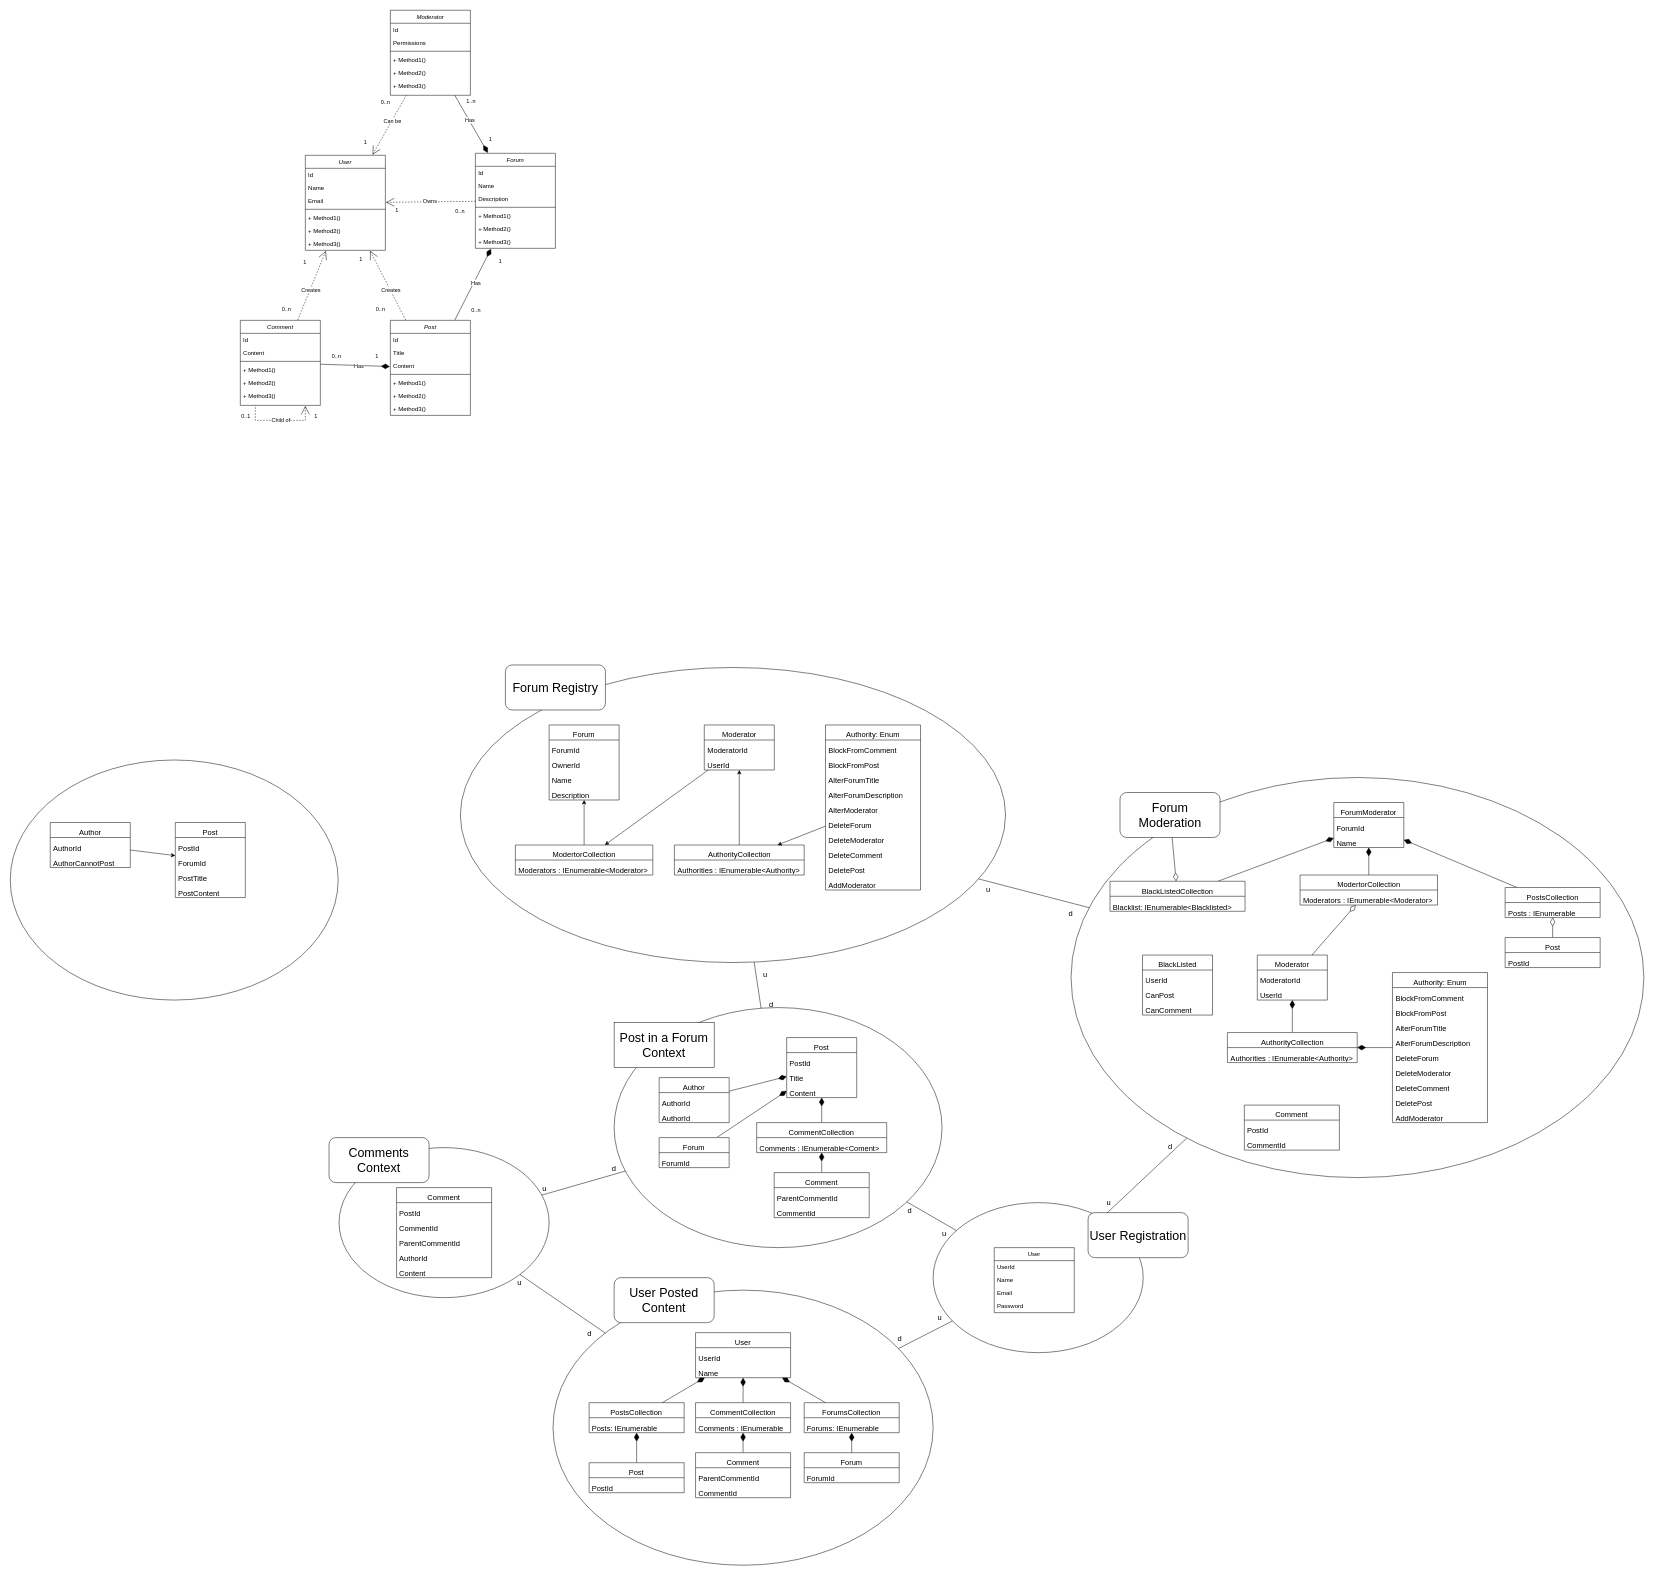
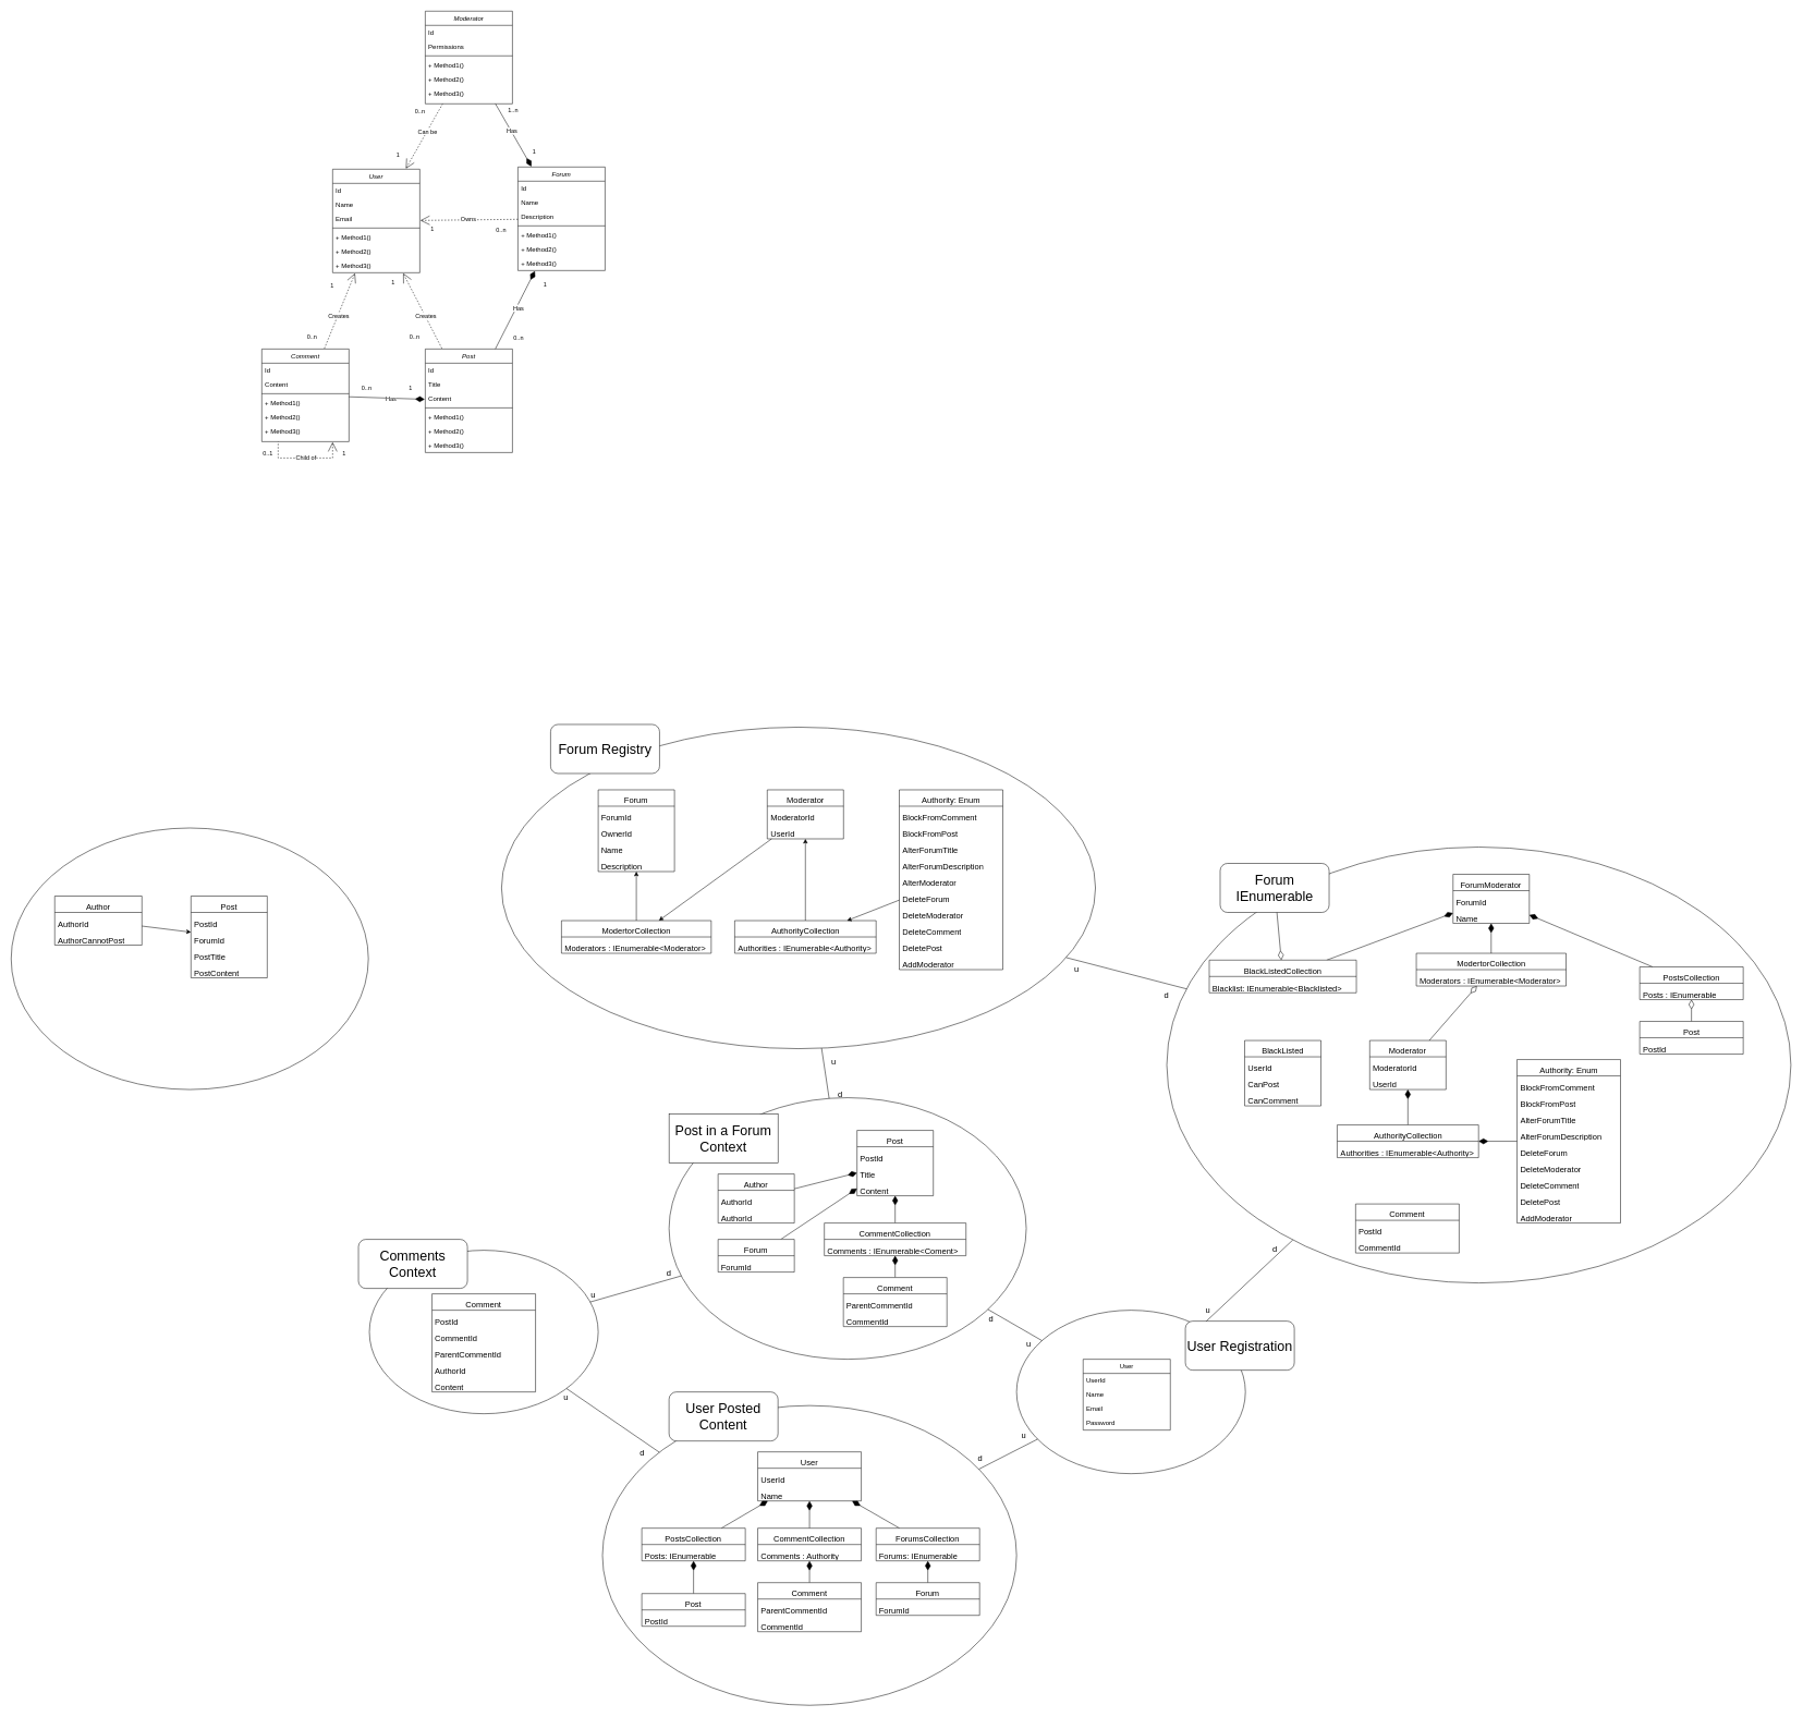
- <mxCell id="126" value="&lt;font style=&quot;font-size: 25px;&quot;&gt;Forum Moderation&lt;/font&gt;" style="rounded=1;whiteSpace=wrap;html=1;fillColor=default;" parent="1" vertex="1"><mxGeometry x="2238.85" y="1584" width="200" height="90" as="geometry" /></mxCell>
+ <mxCell id="126" value="&lt;font style=&quot;font-size: 25px;&quot;&gt;Forum IEnumerable&lt;/font&gt;" style="rounded=1;whiteSpace=wrap;html=1;fillColor=default;" parent="1" vertex="1"><mxGeometry x="2238.85" y="1584" width="200" height="90" as="geometry" /></mxCell>
- <mxCell id="172" value="&lt;span style=&quot;font-size: 15px;&quot;&gt;Comments : IEnumerable&lt;/span&gt;" style="text;strokeColor=none;fillColor=none;align=left;verticalAlign=middle;spacingLeft=4;spacingRight=4;overflow=hidden;points=[[0,0.5],[1,0.5]];portConstraint=eastwest;rotatable=0;whiteSpace=wrap;html=1;fontSize=25;" parent="171" vertex="1"><mxGeometry y="30" width="190" height="30" as="geometry" /></mxCell>
+ <mxCell id="172" value="&lt;span style=&quot;font-size: 15px;&quot;&gt;Comments : Authority&lt;/span&gt;" style="text;strokeColor=none;fillColor=none;align=left;verticalAlign=middle;spacingLeft=4;spacingRight=4;overflow=hidden;points=[[0,0.5],[1,0.5]];portConstraint=eastwest;rotatable=0;whiteSpace=wrap;html=1;fontSize=25;" parent="171" vertex="1"><mxGeometry y="30" width="190" height="30" as="geometry" /></mxCell>
